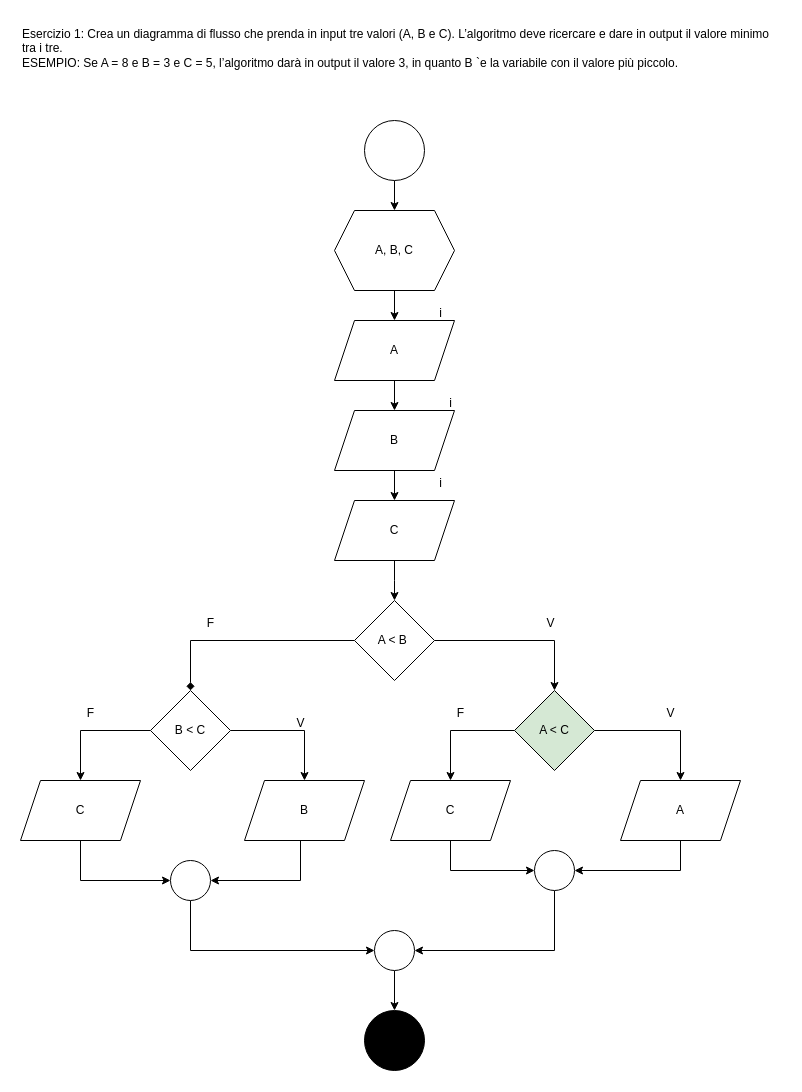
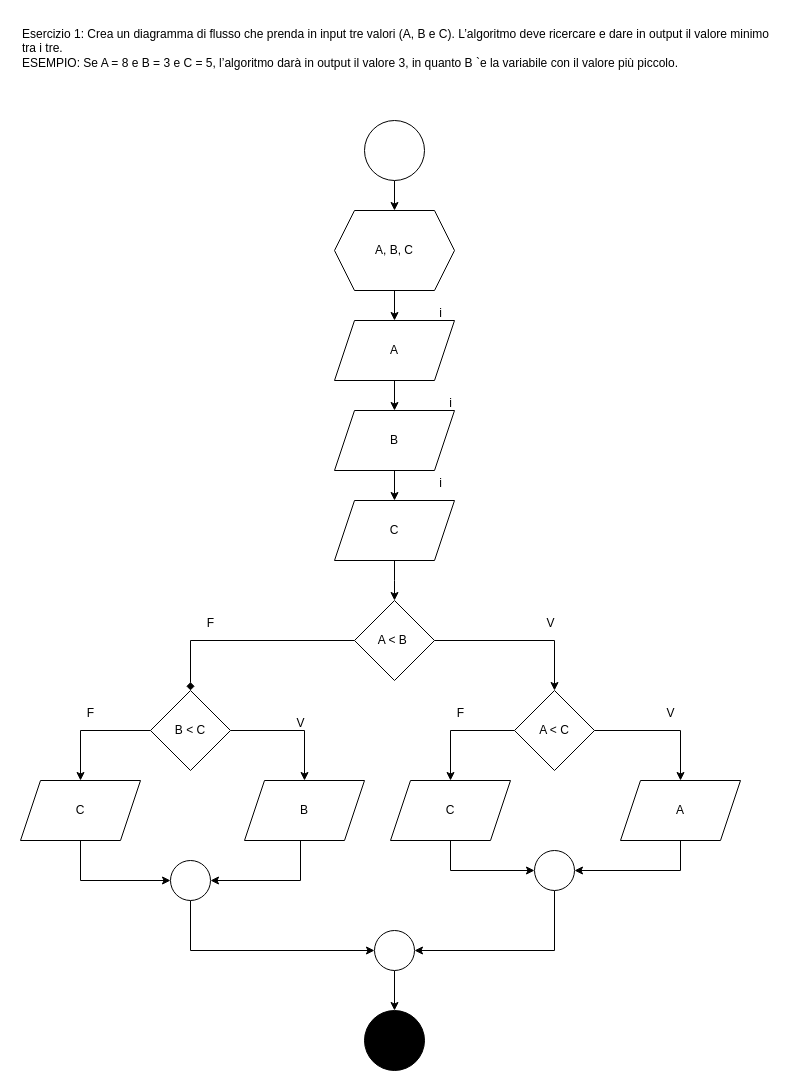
- <mxCell id="23" value="A &amp;lt; C" style="rhombus;whiteSpace=wrap;html=1;fillColor=#d5e8d4;" vertex="1" parent="1"><mxGeometry x="514" y="690" width="80" height="80" as="geometry" /></mxCell>
+ <mxCell id="23" value="A &amp;lt; C" style="rhombus;whiteSpace=wrap;html=1;" vertex="1" parent="1"><mxGeometry x="514" y="690" width="80" height="80" as="geometry" /></mxCell>
